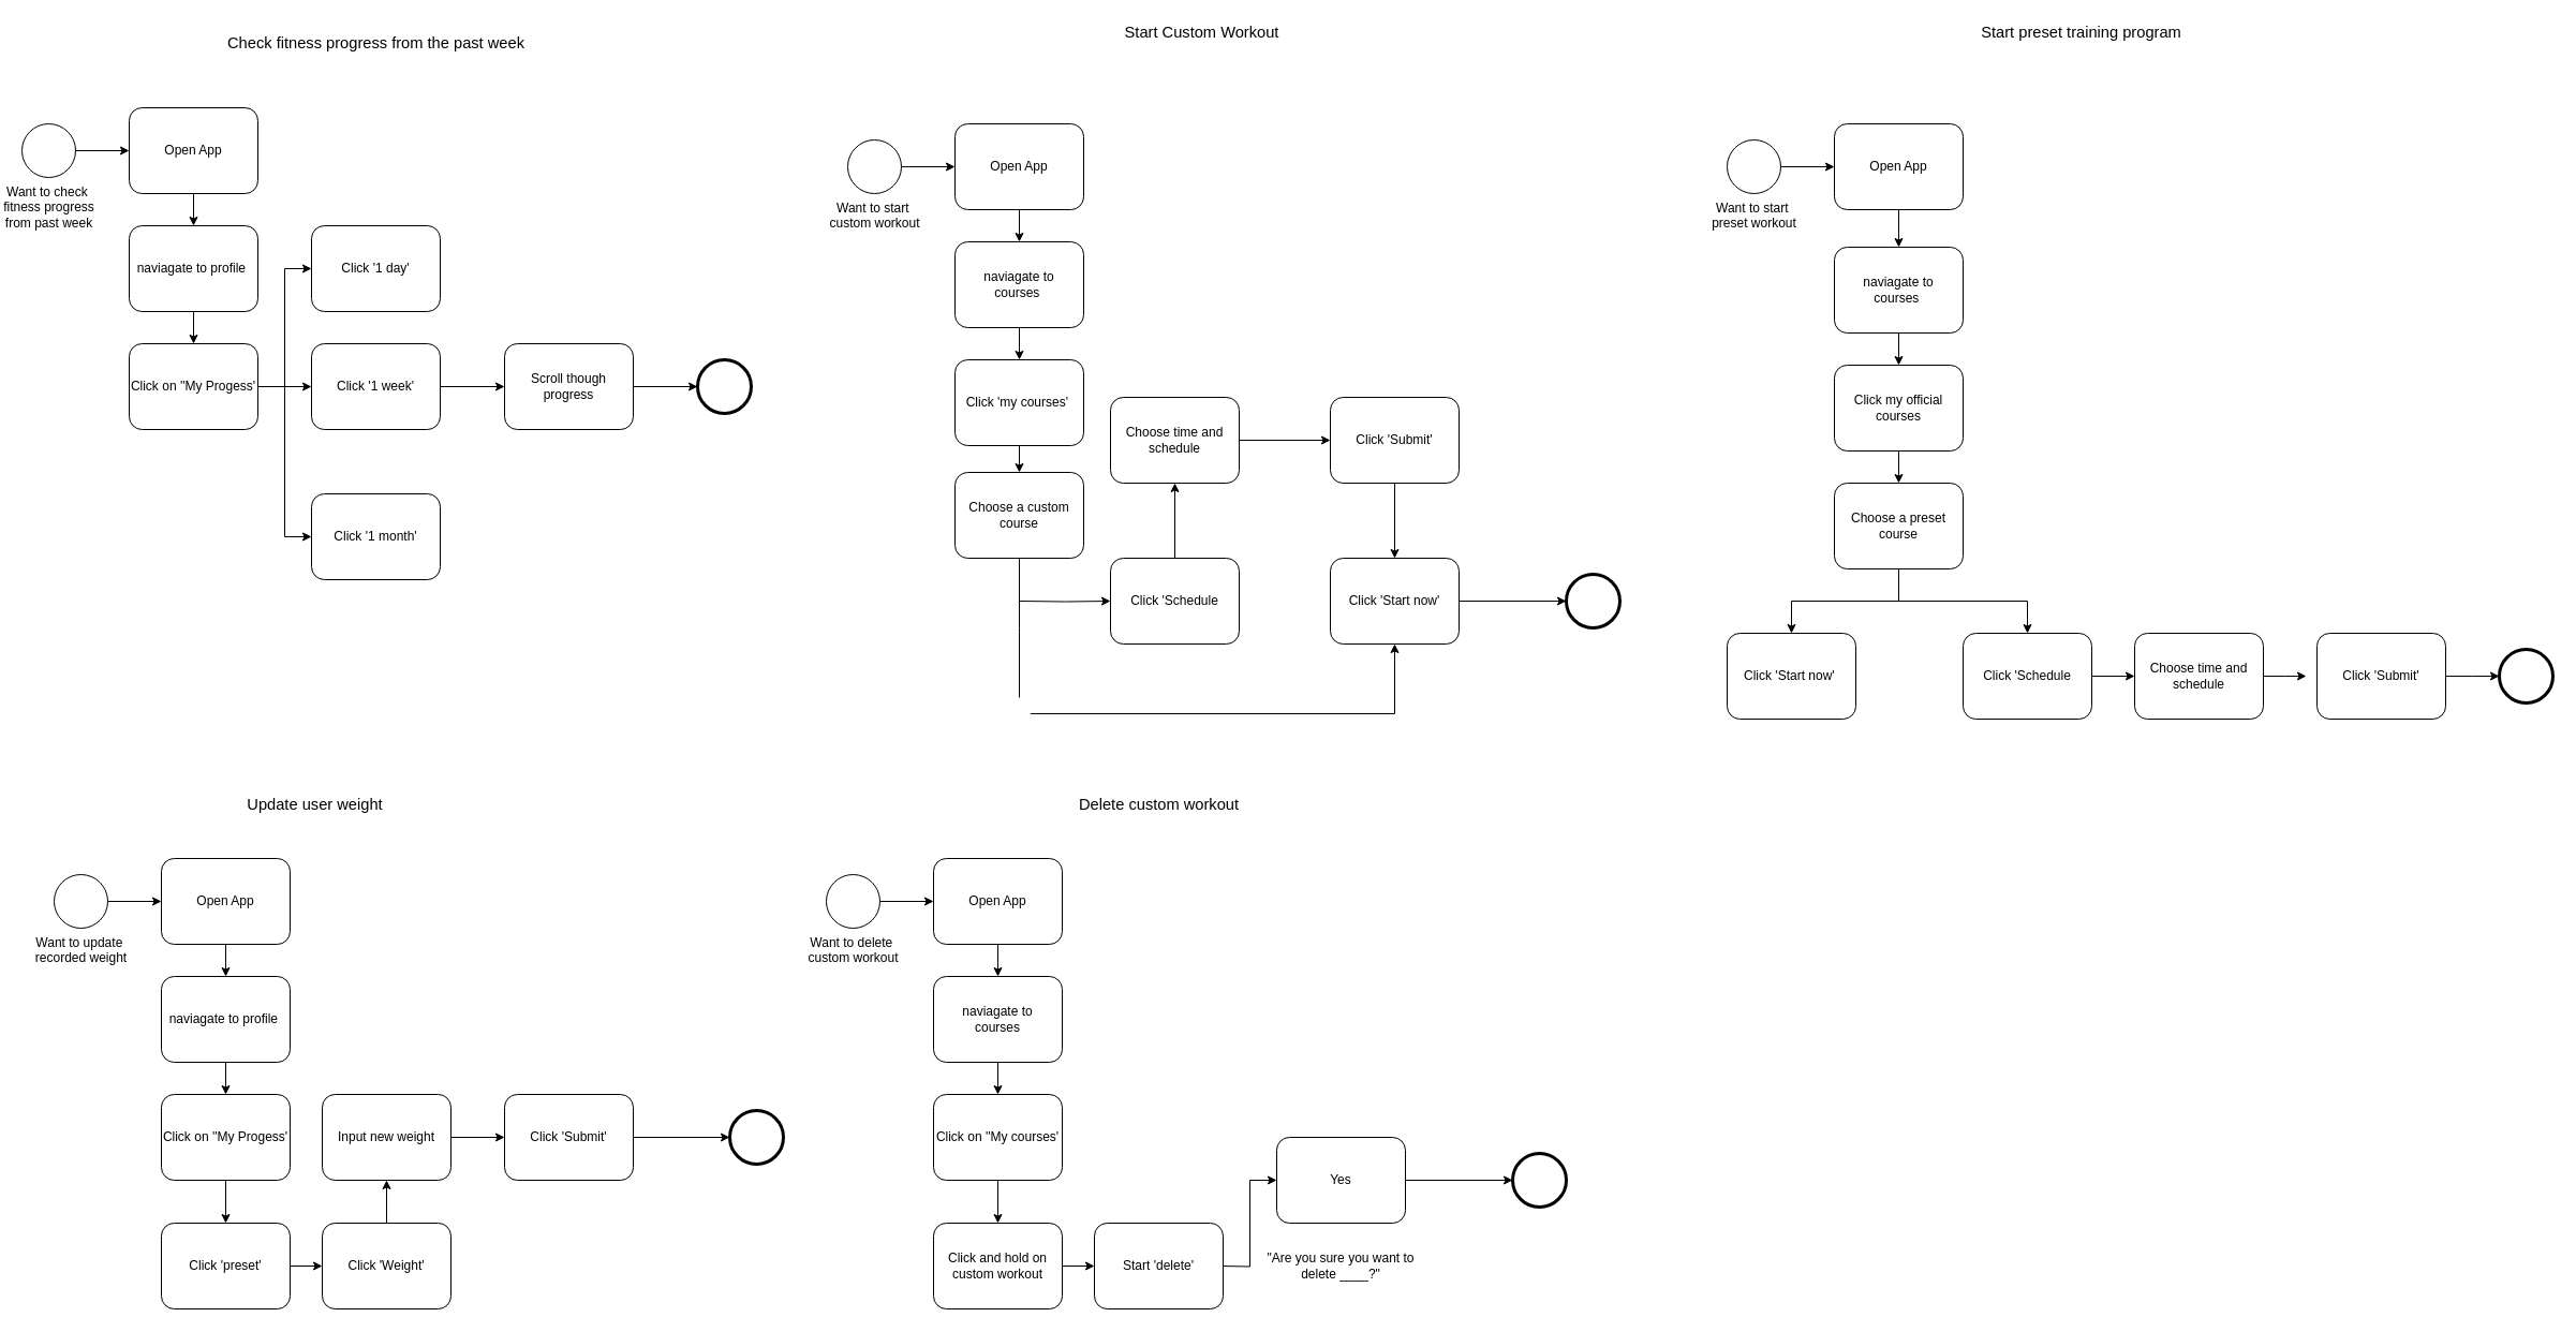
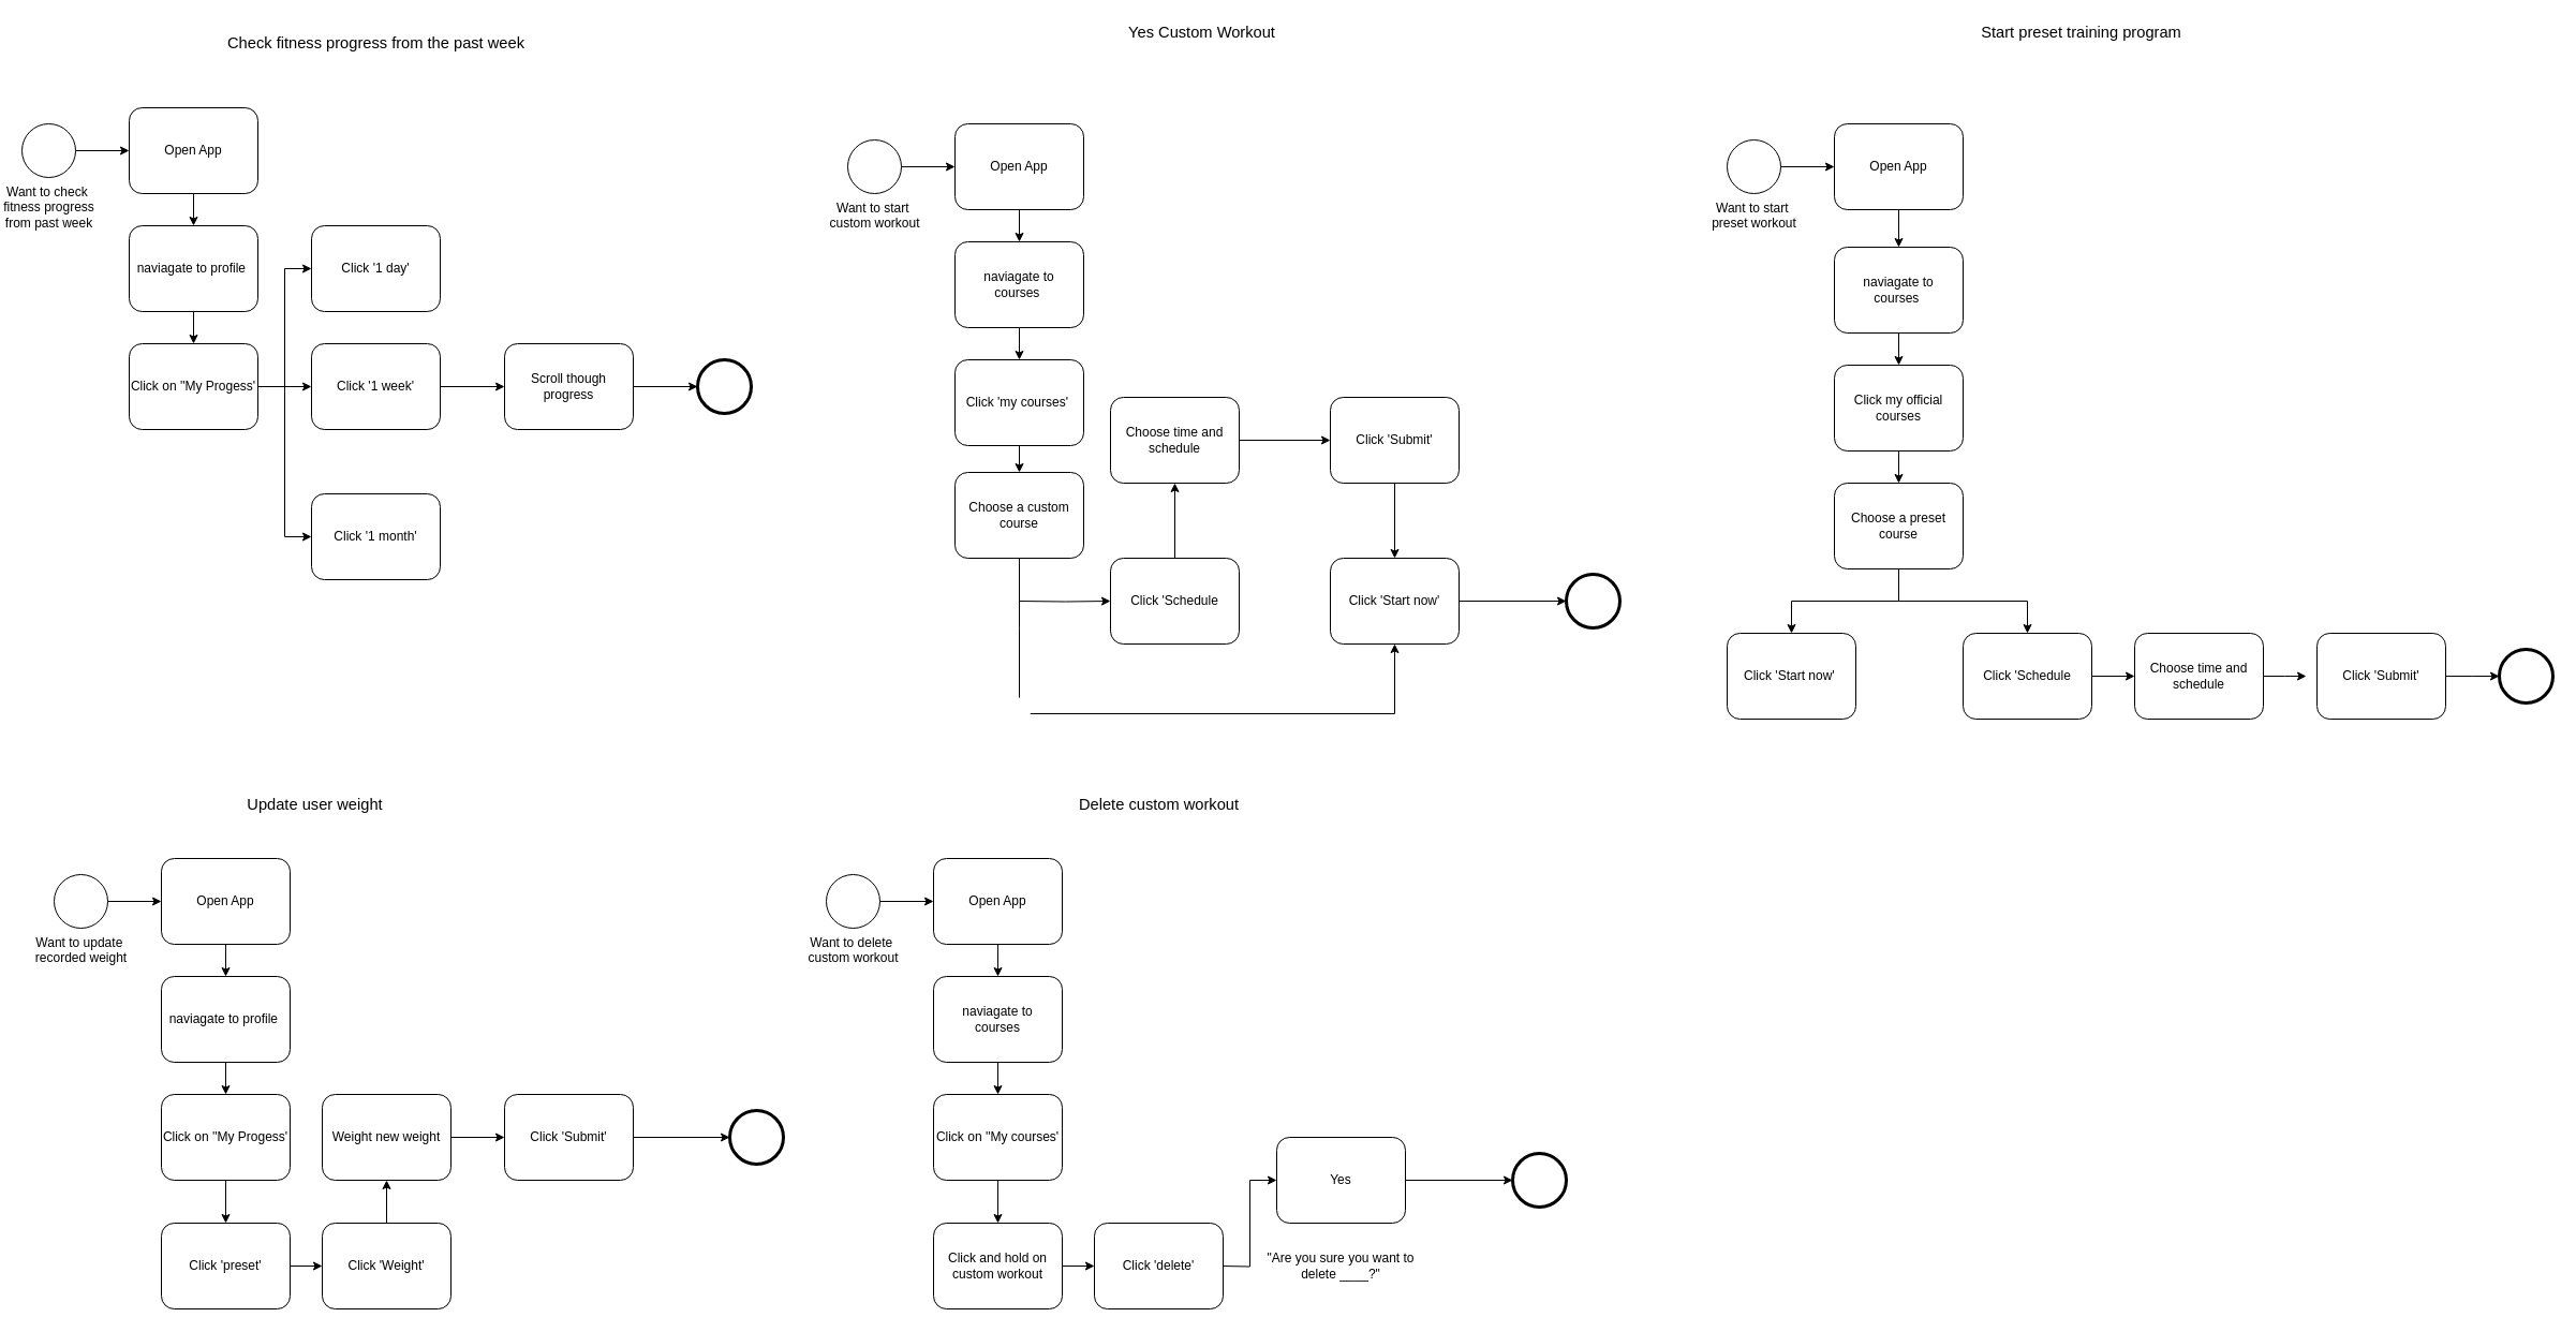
- <mxCell id="35" value="&lt;span id=&quot;docs-internal-guid-a22013a8-7fff-9007-1207-31ef15a1c6d7&quot;&gt;&lt;span style=&quot;font-size: 11pt ; font-family: &amp;#34;arial&amp;#34; ; background-color: transparent ; vertical-align: baseline&quot;&gt;Start Custom Workout&lt;/span&gt;&lt;/span&gt;" style="text;html=1;align=center;verticalAlign=middle;resizable=0;points=[];autosize=1;" vertex="1" parent="1"><mxGeometry x="1040" y="20" width="160" height="20" as="geometry" /></mxCell>
+ <mxCell id="35" value="&lt;span id=&quot;docs-internal-guid-a22013a8-7fff-9007-1207-31ef15a1c6d7&quot;&gt;&lt;span style=&quot;font-size: 11pt ; font-family: &amp;#34;arial&amp;#34; ; background-color: transparent ; vertical-align: baseline&quot;&gt;Yes Custom Workout&lt;/span&gt;&lt;/span&gt;" style="text;html=1;align=center;verticalAlign=middle;resizable=0;points=[];autosize=1;" vertex="1" parent="1"><mxGeometry x="1040" y="20" width="160" height="20" as="geometry" /></mxCell>
- <mxCell id="75" value="Input new weight" style="shape=ext;rounded=1;html=1;whiteSpace=wrap;" vertex="1" parent="1"><mxGeometry x="300" y="1020" width="120" height="80" as="geometry" /></mxCell>
+ <mxCell id="75" value="Weight new weight" style="shape=ext;rounded=1;html=1;whiteSpace=wrap;" vertex="1" parent="1"><mxGeometry x="300" y="1020" width="120" height="80" as="geometry" /></mxCell>
- <mxCell id="91" value="Start 'delete'" style="shape=ext;rounded=1;html=1;whiteSpace=wrap;" vertex="1" parent="1"><mxGeometry x="1020" y="1140" width="120" height="80" as="geometry" /></mxCell>
+ <mxCell id="91" value="Click 'delete'" style="shape=ext;rounded=1;html=1;whiteSpace=wrap;" vertex="1" parent="1"><mxGeometry x="1020" y="1140" width="120" height="80" as="geometry" /></mxCell>
